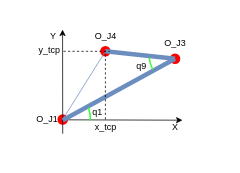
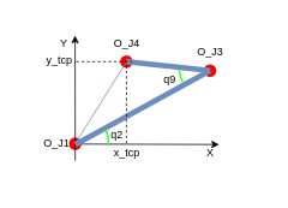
- <mxCell id="21" value="q1" style="text;html=1;resizable=0;autosize=1;align=center;verticalAlign=middle;points=[];fillColor=none;strokeColor=none;rounded=0;" vertex="1" parent="1"><mxGeometry x="114" y="139" width="30" height="20" as="geometry" /></mxCell>
+ <mxCell id="21" value="q2" style="text;html=1;resizable=0;autosize=1;align=center;verticalAlign=middle;points=[];fillColor=none;strokeColor=none;rounded=0;" vertex="1" parent="1"><mxGeometry x="114" y="139" width="30" height="20" as="geometry" /></mxCell>
